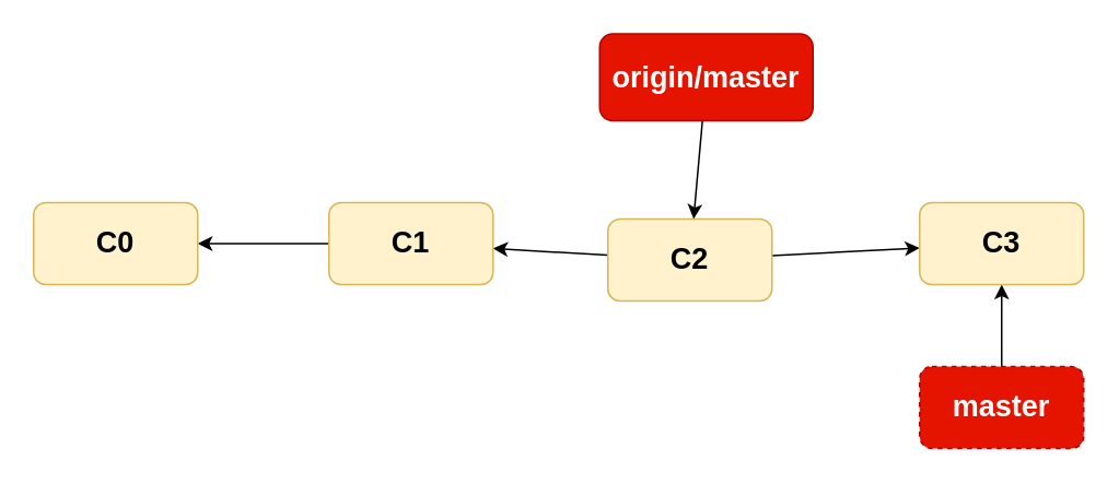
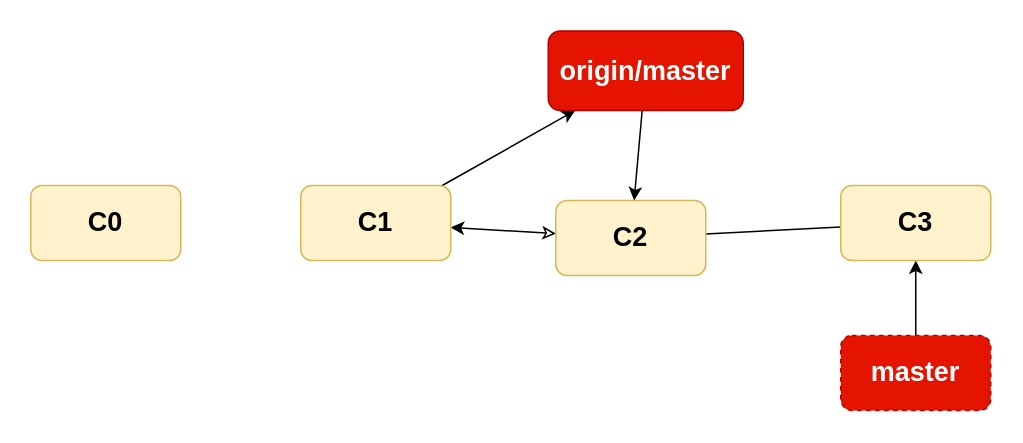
- <mxCell id="3" value="" style="edgeStyle=none;html=1;" parent="1" source="4" target="7" edge="1"><mxGeometry relative="1" as="geometry" /></mxCell>
+ <mxCell id="3" value="" style="edgeStyle=none;html=1;" parent="1" source="4" target="9" edge="1"><mxGeometry relative="1" as="geometry" /></mxCell>
- <mxCell id="5" value="" style="edgeStyle=none;html=1;" edge="1" parent="1" source="6" target="12"><mxGeometry relative="1" as="geometry" /></mxCell>
+ <mxCell id="5" value="" style="edgeStyle=none;html=1;endArrow=none;" edge="1" parent="1" source="6" target="12"><mxGeometry relative="1" as="geometry" /></mxCell>
- <mxCell id="2" value="" style="edgeStyle=none;html=1;fontSize=18;fontStyle=1;startArrow=classic;startFill=1;endArrow=none;endFill=0;" parent="1" source="4" target="6" edge="1"><mxGeometry relative="1" as="geometry" /></mxCell>
+ <mxCell id="2" value="" style="edgeStyle=none;html=1;fontSize=18;fontStyle=1;startArrow=classic;startFill=1;endArrow=classic;endFill=0;" parent="1" source="4" target="6" edge="1"><mxGeometry relative="1" as="geometry" /></mxCell>
